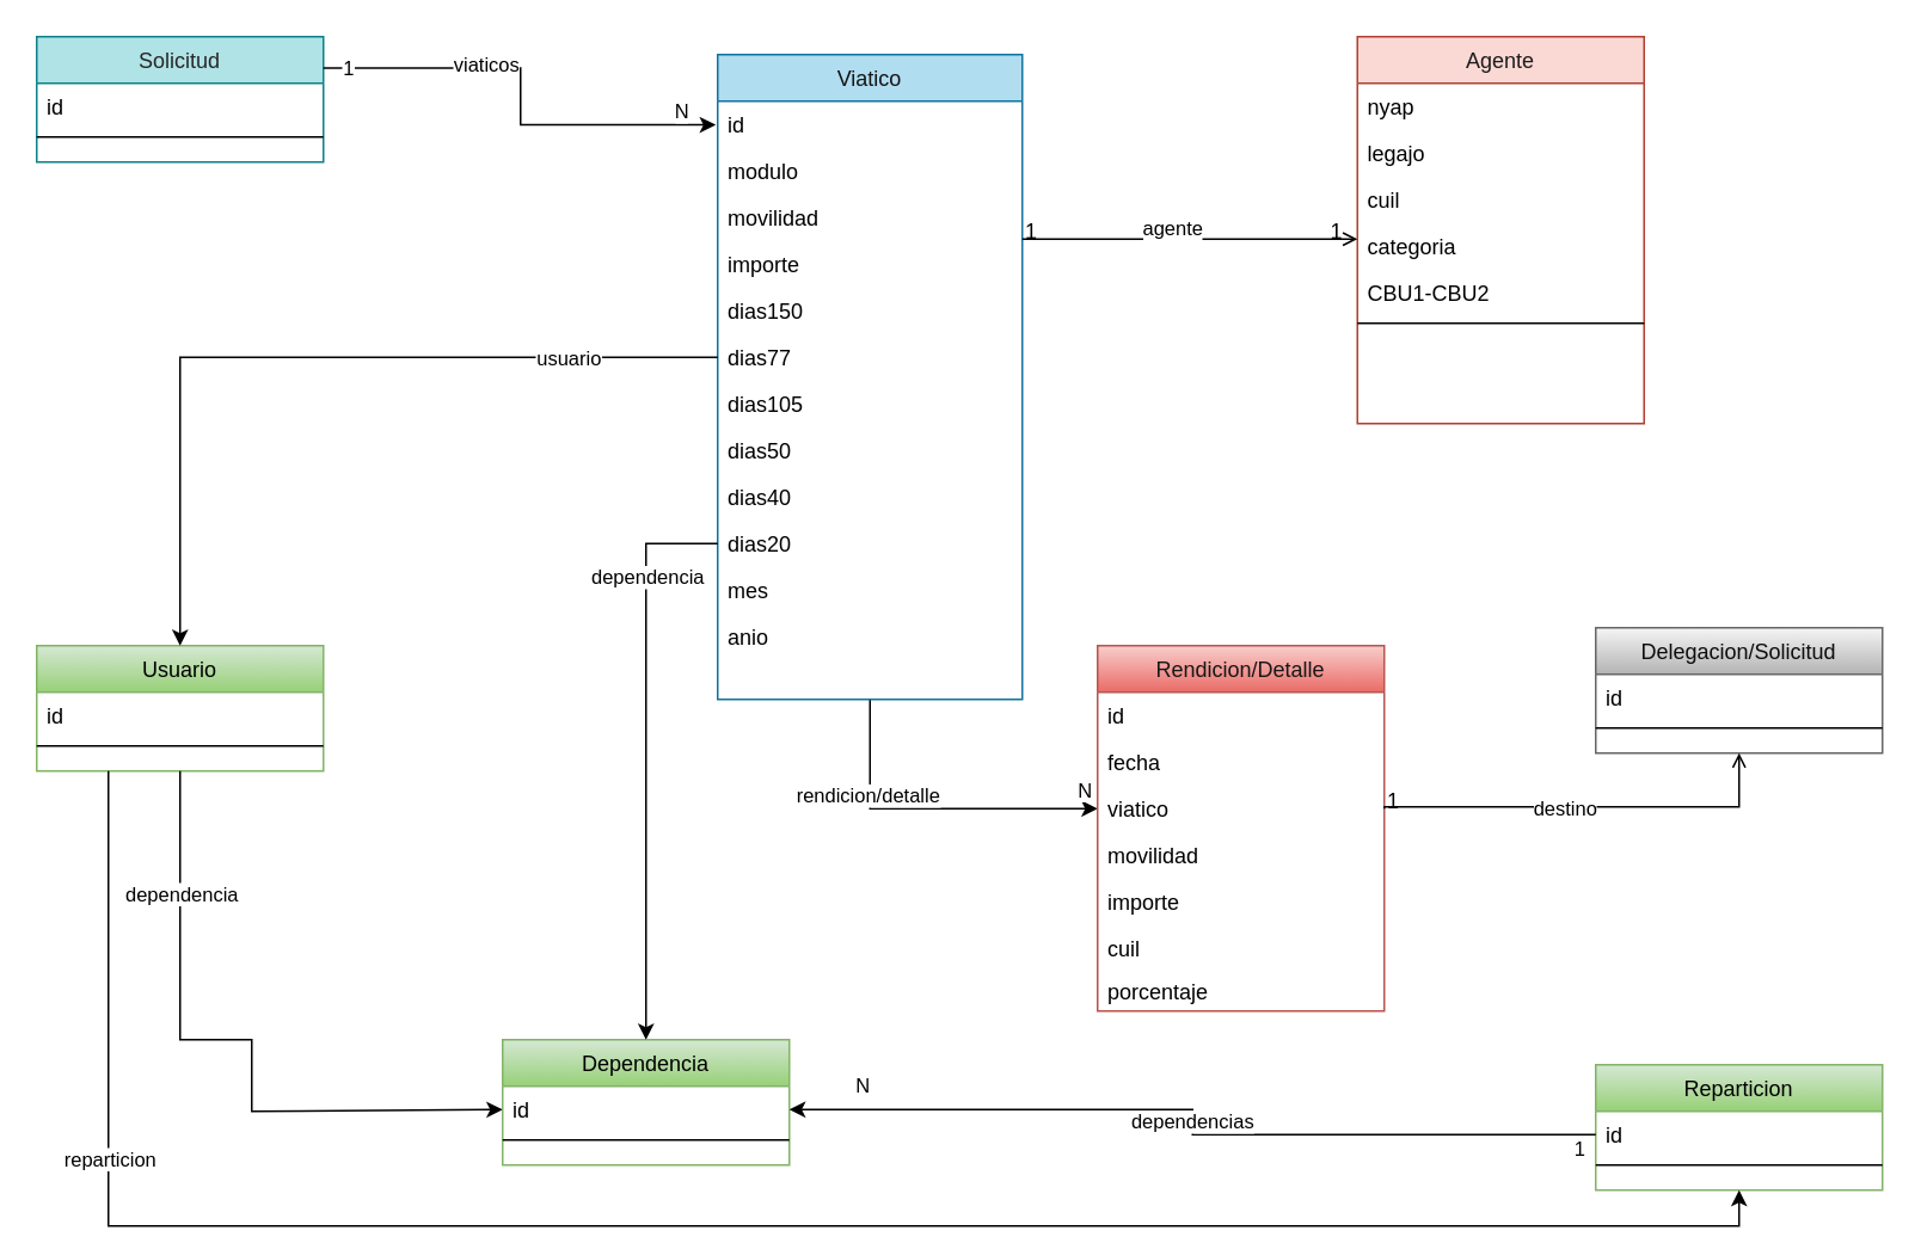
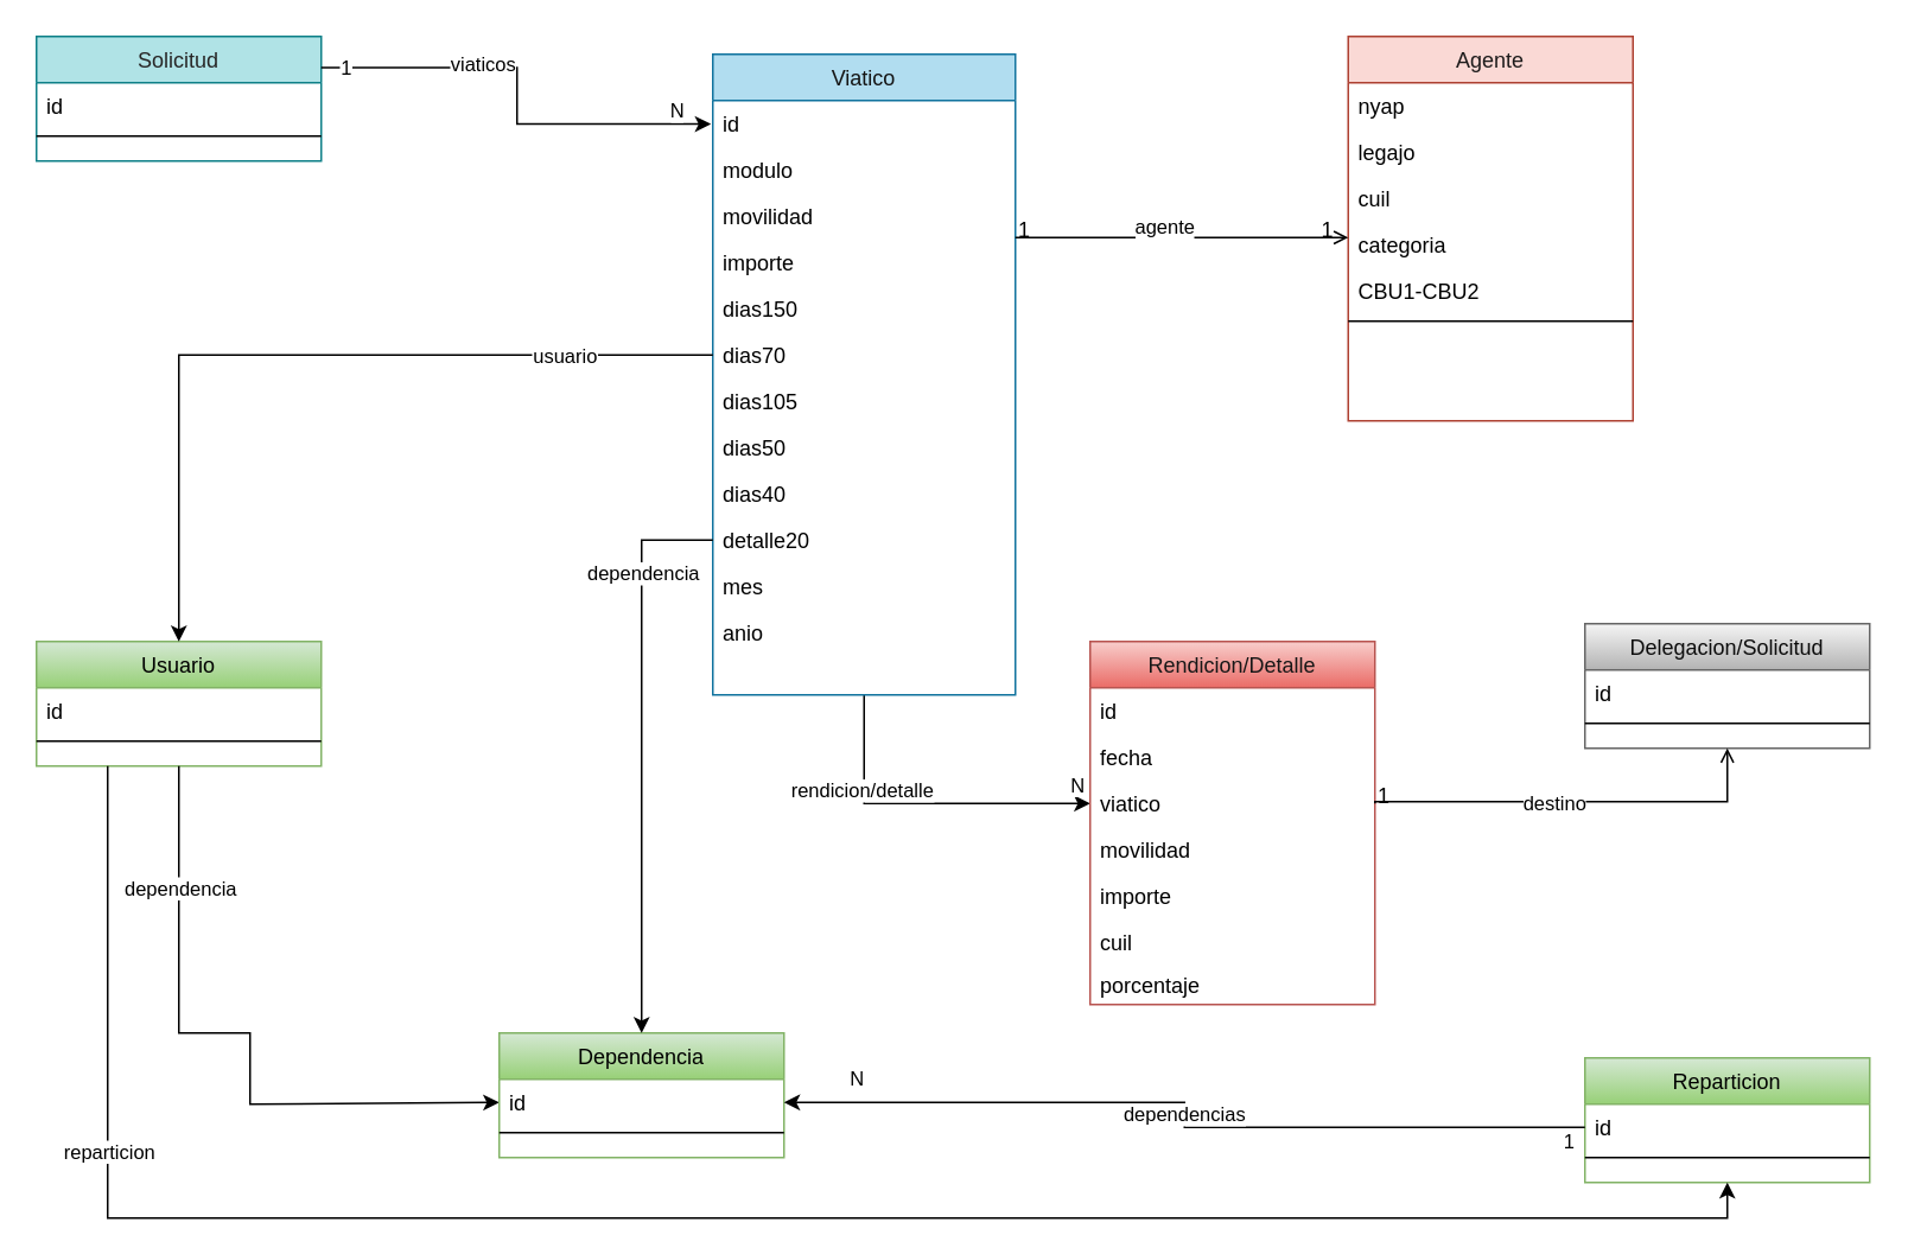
- <mxCell id="11" value="dias77" style="text;align=left;verticalAlign=top;spacingLeft=4;spacingRight=4;overflow=hidden;rotatable=0;points=[[0,0.5],[1,0.5]];portConstraint=eastwest;rounded=0;shadow=0;html=0;" parent="5" vertex="1"><mxGeometry y="156" width="170" height="26" as="geometry" /></mxCell>
+ <mxCell id="11" value="dias70" style="text;align=left;verticalAlign=top;spacingLeft=4;spacingRight=4;overflow=hidden;rotatable=0;points=[[0,0.5],[1,0.5]];portConstraint=eastwest;rounded=0;shadow=0;html=0;" parent="5" vertex="1"><mxGeometry y="156" width="170" height="26" as="geometry" /></mxCell>
- <mxCell id="15" value="dias20" style="text;align=left;verticalAlign=top;spacingLeft=4;spacingRight=4;overflow=hidden;rotatable=0;points=[[0,0.5],[1,0.5]];portConstraint=eastwest;rounded=0;shadow=0;html=0;" parent="5" vertex="1"><mxGeometry y="260" width="170" height="26" as="geometry" /></mxCell>
+ <mxCell id="15" value="detalle20" style="text;align=left;verticalAlign=top;spacingLeft=4;spacingRight=4;overflow=hidden;rotatable=0;points=[[0,0.5],[1,0.5]];portConstraint=eastwest;rounded=0;shadow=0;html=0;" parent="5" vertex="1"><mxGeometry y="260" width="170" height="26" as="geometry" /></mxCell>
